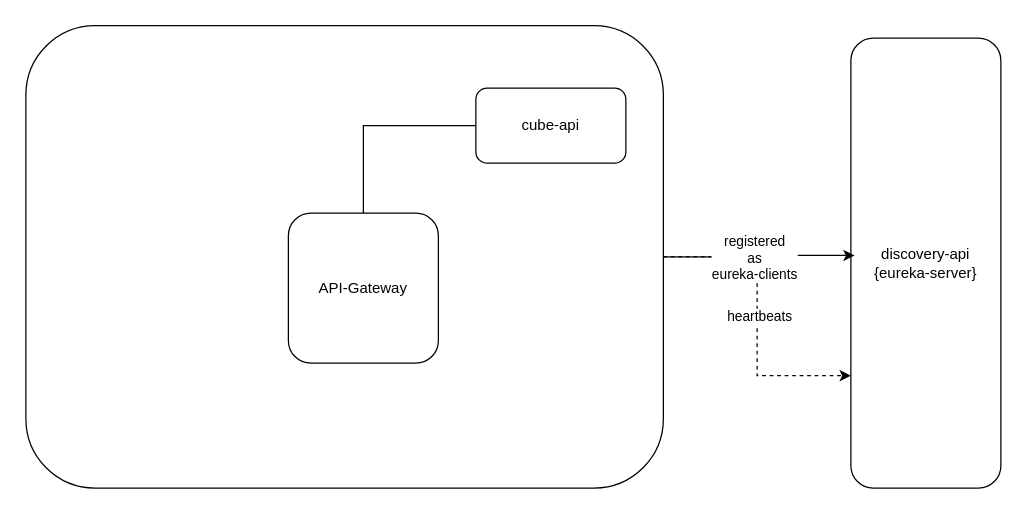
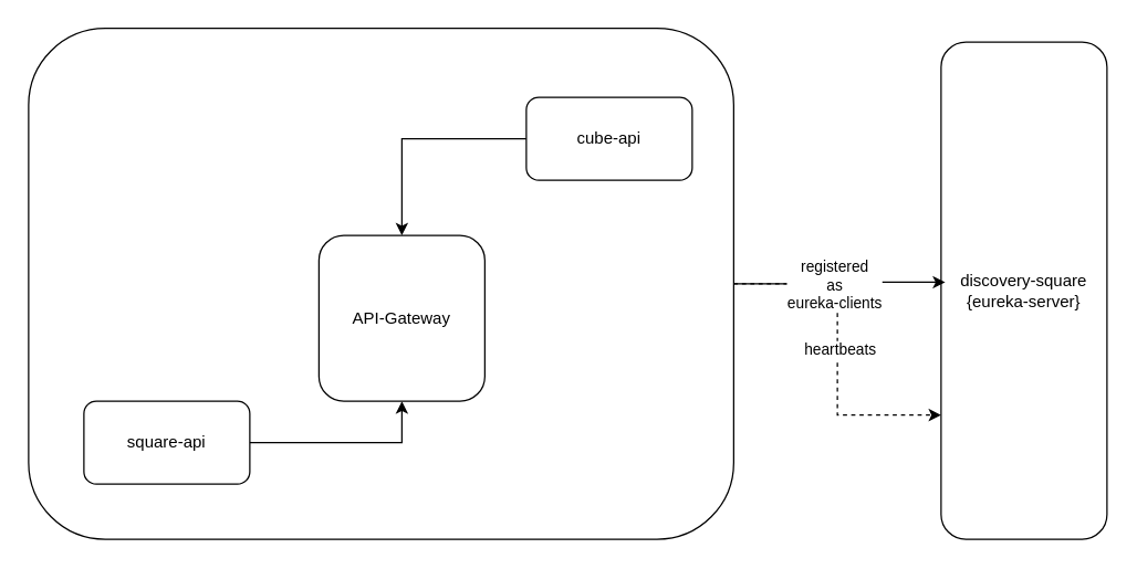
- <mxCell id="4" style="edgeStyle=orthogonalEdgeStyle;rounded=0;orthogonalLoop=1;jettySize=auto;html=1;endArrow=none;" edge="1" parent="1" source="5" target="7"><mxGeometry relative="1" as="geometry" /></mxCell>
+ <mxCell id="4" style="edgeStyle=orthogonalEdgeStyle;rounded=0;orthogonalLoop=1;jettySize=auto;html=1;" edge="1" parent="1" source="5" target="7"><mxGeometry relative="1" as="geometry" /></mxCell>
- <mxCell id="6" value="discovery-api&lt;div&gt;{eureka-server}&lt;/div&gt;" style="rounded=1;whiteSpace=wrap;html=1;" vertex="1" parent="1"><mxGeometry x="680" y="30" width="120" height="360" as="geometry" /></mxCell>
+ <mxCell id="6" value="discovery-square&lt;div&gt;{eureka-server}&lt;/div&gt;" style="rounded=1;whiteSpace=wrap;html=1;" vertex="1" parent="1"><mxGeometry x="680" y="30" width="120" height="360" as="geometry" /></mxCell>
+ <mxCell id="3" value="square-api" style="rounded=1;whiteSpace=wrap;html=1;" vertex="1" parent="1"><mxGeometry x="60" y="290" width="120" height="60" as="geometry" /></mxCell>
+ <mxCell id="2" style="edgeStyle=orthogonalEdgeStyle;rounded=0;orthogonalLoop=1;jettySize=auto;html=1;entryX=0.5;entryY=1;entryDx=0;entryDy=0;" edge="1" parent="1" source="3" target="7"><mxGeometry relative="1" as="geometry" /></mxCell>
